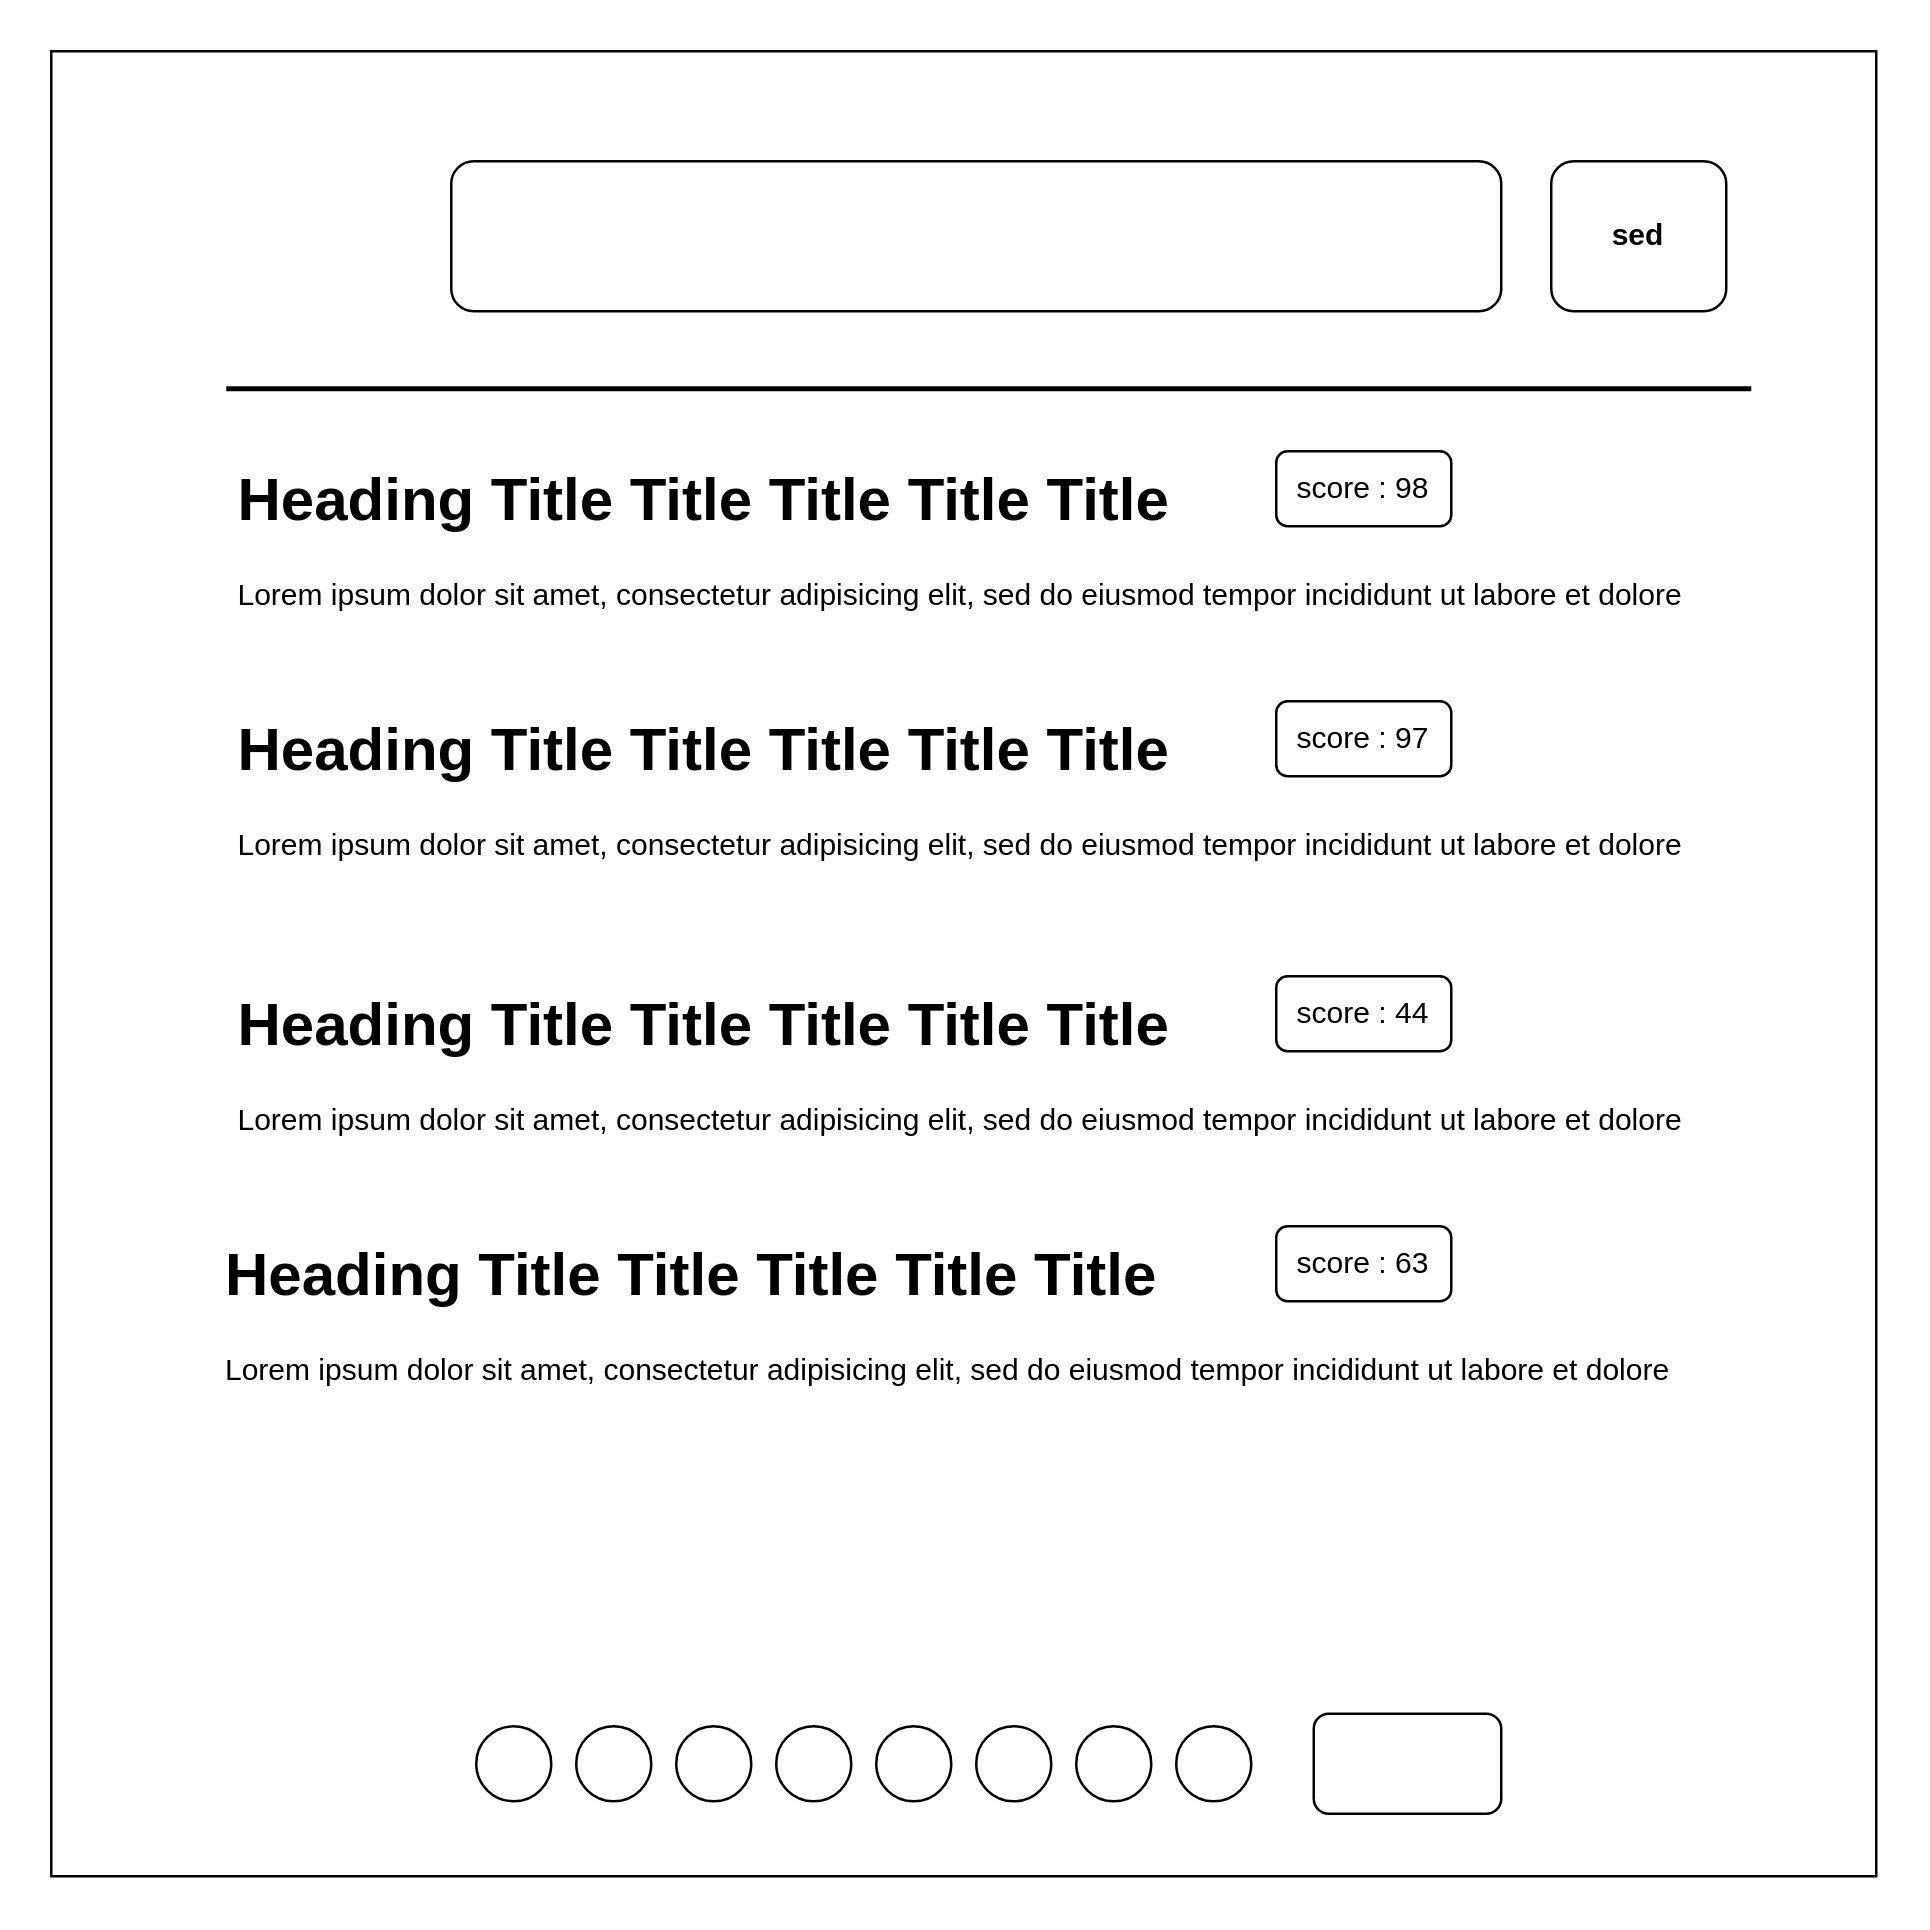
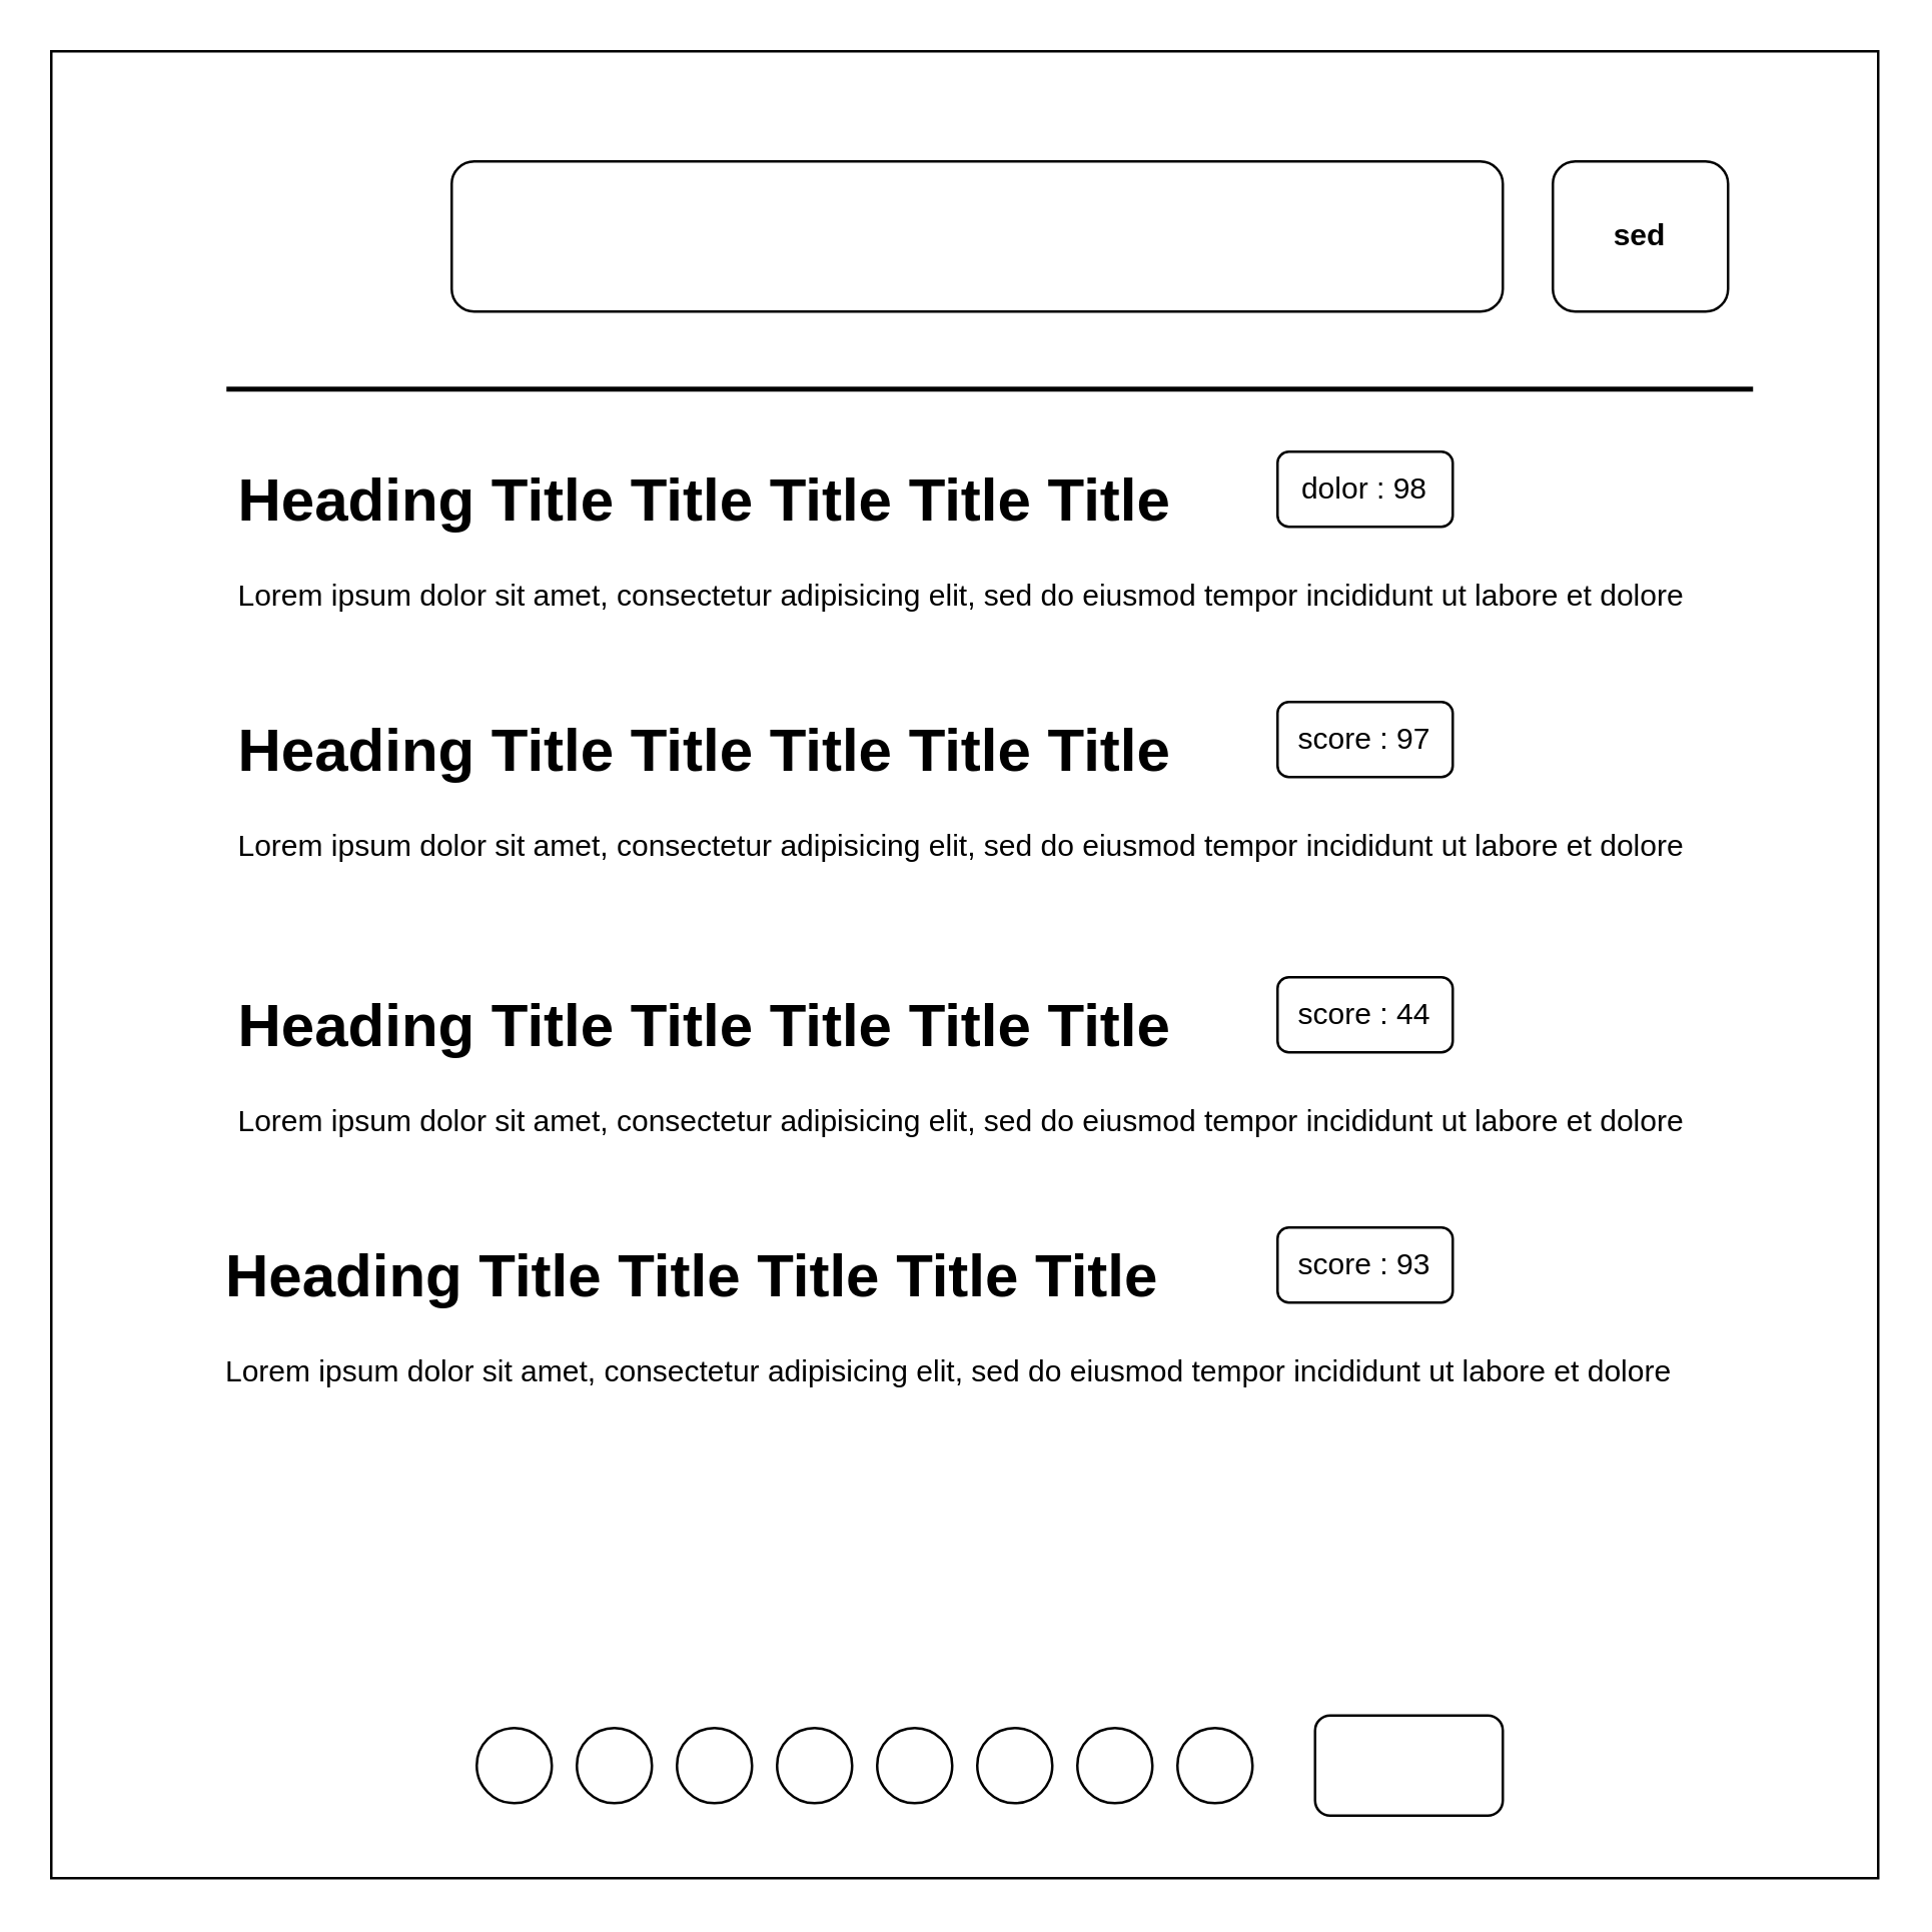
- <mxCell id="21" value="score : 98" style="rounded=1;whiteSpace=wrap;html=1;" vertex="1" parent="1"><mxGeometry x="510" y="180" width="70" height="30" as="geometry" /></mxCell>
+ <mxCell id="21" value="dolor : 98" style="rounded=1;whiteSpace=wrap;html=1;" vertex="1" parent="1"><mxGeometry x="510" y="180" width="70" height="30" as="geometry" /></mxCell>
- <mxCell id="24" value="score : 63" style="rounded=1;whiteSpace=wrap;html=1;" vertex="1" parent="1"><mxGeometry x="510" y="490" width="70" height="30" as="geometry" /></mxCell>
+ <mxCell id="24" value="score : 93" style="rounded=1;whiteSpace=wrap;html=1;" vertex="1" parent="1"><mxGeometry x="510" y="490" width="70" height="30" as="geometry" /></mxCell>
